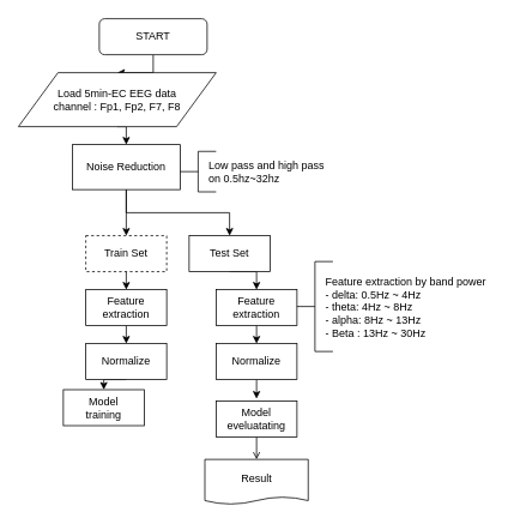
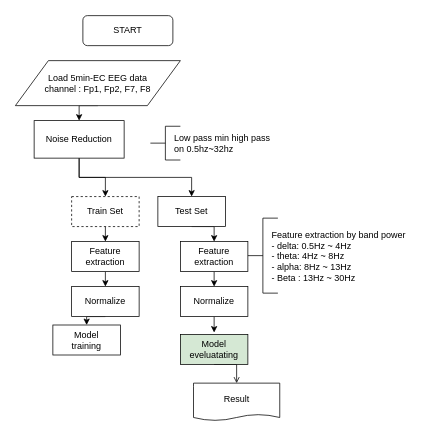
- <mxCell id="2" style="edgeStyle=orthogonalEdgeStyle;rounded=0;orthogonalLoop=1;jettySize=auto;html=1;exitX=0.5;exitY=1;exitDx=0;exitDy=0;entryX=0.5;entryY=0;entryDx=0;entryDy=0;" parent="1" source="3" target="8" edge="1"><mxGeometry relative="1" as="geometry" /></mxCell>
- <mxCell id="6" value="Noise Reduction" style="rounded=0;whiteSpace=wrap;html=1;" parent="1" vertex="1"><mxGeometry x="80" y="160" width="120" height="50" as="geometry" /></mxCell>
+ <mxCell id="6" value="Noise Reduction" style="rounded=0;whiteSpace=wrap;html=1;" parent="1" vertex="1"><mxGeometry x="45" y="160" width="120" height="50" as="geometry" /></mxCell>
- <mxCell id="21" value="Low pass and high pass &lt;br&gt;on 0.5hz~32hz" style="text;html=1;align=left;verticalAlign=middle;resizable=0;points=[];autosize=1;" parent="1" vertex="1"><mxGeometry x="230" y="175" width="140" height="30" as="geometry" /></mxCell>
+ <mxCell id="21" value="Low pass min high pass &lt;br&gt;on 0.5hz~32hz" style="text;html=1;align=left;verticalAlign=middle;resizable=0;points=[];autosize=1;" parent="1" vertex="1"><mxGeometry x="230" y="175" width="140" height="30" as="geometry" /></mxCell>
- <mxCell id="18" value="Model&lt;br&gt;eveluatating" style="rounded=0;whiteSpace=wrap;html=1;" parent="1" vertex="1"><mxGeometry x="240" y="445" width="90" height="40" as="geometry" /></mxCell>
+ <mxCell id="18" value="Model&lt;br&gt;eveluatating" style="rounded=0;whiteSpace=wrap;html=1;fillColor=#d5e8d4;" parent="1" vertex="1"><mxGeometry x="240" y="445" width="90" height="40" as="geometry" /></mxCell>
- <mxCell id="19" value="Result" style="shape=document;whiteSpace=wrap;html=1;boundedLbl=1;size=0.167;" parent="1" vertex="1"><mxGeometry x="227.5" y="510" width="115" height="50" as="geometry" /></mxCell>
+ <mxCell id="19" value="Result" style="shape=document;whiteSpace=wrap;html=1;boundedLbl=1;size=0.167;" parent="1" vertex="1"><mxGeometry x="257.5" y="510" width="115" height="50" as="geometry" /></mxCell>
